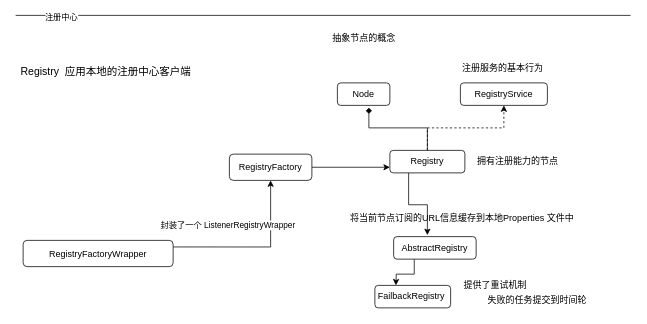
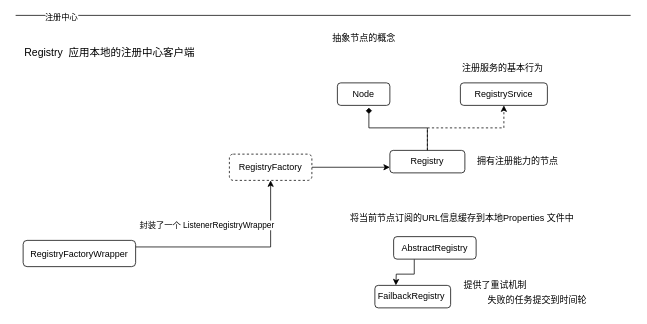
- <mxCell id="4" value="&lt;font style=&quot;font-size: 14px&quot;&gt;Registry&amp;nbsp; 应用本地的注册中心客户端&lt;/font&gt;" style="text;html=1;align=center;verticalAlign=middle;resizable=0;points=[];autosize=1;strokeColor=none;" vertex="1" parent="1"><mxGeometry x="20" y="85" width="240" height="20" as="geometry" /></mxCell>
+ <mxCell id="4" value="&lt;font style=&quot;font-size: 14px&quot;&gt;Registry&amp;nbsp; 应用本地的注册中心客户端&lt;/font&gt;" style="text;html=1;align=center;verticalAlign=middle;resizable=0;points=[];autosize=1;strokeColor=none;" vertex="1" parent="1"><mxGeometry x="25" y="60" width="240" height="20" as="geometry" /></mxCell>
- <mxCell id="15" value="RegistryFactory" style="rounded=1;whiteSpace=wrap;html=1;" vertex="1" parent="1"><mxGeometry x="305" y="205" width="110" height="35" as="geometry" /></mxCell>
+ <mxCell id="15" value="RegistryFactory" style="rounded=1;whiteSpace=wrap;html=1;dashed=1;" vertex="1" parent="1"><mxGeometry x="305" y="205" width="110" height="35" as="geometry" /></mxCell>
- <mxCell id="11" style="edgeStyle=orthogonalEdgeStyle;rounded=0;orthogonalLoop=1;jettySize=auto;html=1;exitX=0.25;exitY=1;exitDx=0;exitDy=0;entryX=0.409;entryY=-0.067;entryDx=0;entryDy=0;entryPerimeter=0;" edge="1" parent="1" source="12" target="20"><mxGeometry relative="1" as="geometry" /></mxCell>
- <mxCell id="18" value="RegistryFactoryWrapper" style="rounded=1;whiteSpace=wrap;html=1;" vertex="1" parent="1"><mxGeometry x="30" y="320" width="200" height="35" as="geometry" /></mxCell>
+ <mxCell id="18" value="RegistryFactoryWrapper" style="rounded=1;whiteSpace=wrap;html=1;" vertex="1" parent="1"><mxGeometry x="30" y="320" width="150" height="35" as="geometry" /></mxCell>
